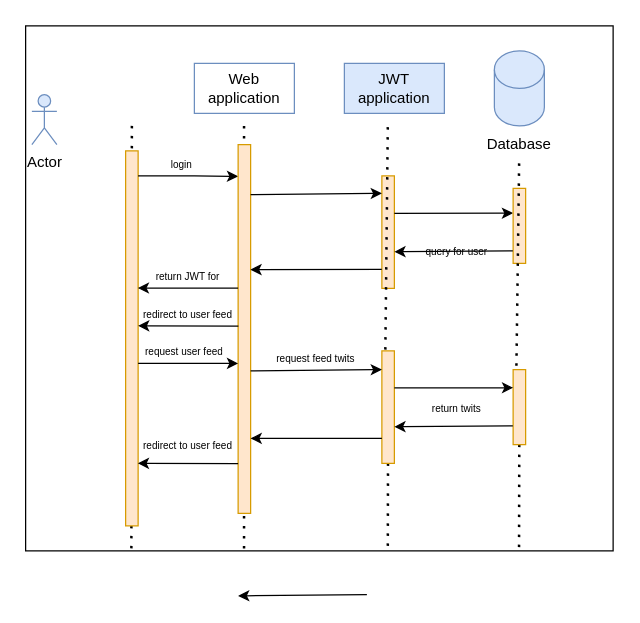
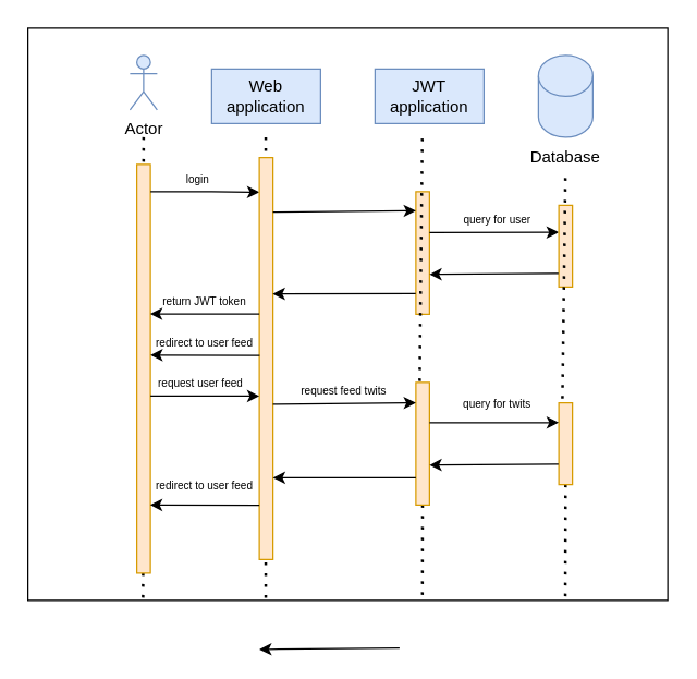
- <mxCell id="9" value="Web application" style="rounded=0;whiteSpace=wrap;html=1;fillColor=#ffffff;strokeColor=#6c8ebf;" vertex="1" parent="1"><mxGeometry x="155" y="50" width="80" height="40" as="geometry" /></mxCell>
+ <mxCell id="9" value="Web application" style="rounded=0;whiteSpace=wrap;html=1;fillColor=#dae8fc;strokeColor=#6c8ebf;" vertex="1" parent="1"><mxGeometry x="155" y="50" width="80" height="40" as="geometry" /></mxCell>
- <mxCell id="7" value="Actor" style="shape=umlActor;verticalLabelPosition=bottom;verticalAlign=top;html=1;outlineConnect=0;fillColor=#dae8fc;strokeColor=#6c8ebf;" vertex="1" parent="1"><mxGeometry x="25" y="75" width="20" height="40" as="geometry" /></mxCell>
+ <mxCell id="7" value="Actor" style="shape=umlActor;verticalLabelPosition=bottom;verticalAlign=top;html=1;outlineConnect=0;fillColor=#dae8fc;strokeColor=#6c8ebf;" vertex="1" parent="1"><mxGeometry x="95" y="40" width="20" height="40" as="geometry" /></mxCell>
- <mxCell id="20" value="&lt;font style=&quot;font-size: 8px;&quot;&gt;query for user&lt;/font&gt;" style="text;html=1;align=center;verticalAlign=middle;whiteSpace=wrap;rounded=0;" vertex="1" parent="1"><mxGeometry x="335" y="185" width="60" height="30" as="geometry" /></mxCell>
+ <mxCell id="20" value="&lt;font style=&quot;font-size: 8px;&quot;&gt;query for user&lt;/font&gt;" style="text;html=1;align=center;verticalAlign=middle;whiteSpace=wrap;rounded=0;" vertex="1" parent="1"><mxGeometry x="335" y="145" width="60" height="30" as="geometry" /></mxCell>
- <mxCell id="23" value="&lt;font style=&quot;font-size: 8px;&quot;&gt;return JWT for&lt;/font&gt;" style="text;html=1;align=center;verticalAlign=middle;whiteSpace=wrap;rounded=0;" vertex="1" parent="1"><mxGeometry x="115" y="205" width="70" height="30" as="geometry" /></mxCell>
+ <mxCell id="23" value="&lt;font style=&quot;font-size: 8px;&quot;&gt;return JWT token&lt;/font&gt;" style="text;html=1;align=center;verticalAlign=middle;whiteSpace=wrap;rounded=0;" vertex="1" parent="1"><mxGeometry x="115" y="205" width="70" height="30" as="geometry" /></mxCell>
+ <mxCell id="36" value="&lt;font style=&quot;font-size: 8px;&quot;&gt;query for twits&lt;/font&gt;" style="text;html=1;align=center;verticalAlign=middle;whiteSpace=wrap;rounded=0;" vertex="1" parent="1"><mxGeometry x="335" y="280" width="60" height="30" as="geometry" /></mxCell>
- <mxCell id="38" value="&lt;font style=&quot;font-size: 8px;&quot;&gt;return twits&lt;/font&gt;" style="text;html=1;align=center;verticalAlign=middle;whiteSpace=wrap;rounded=0;" vertex="1" parent="1"><mxGeometry x="335" y="310" width="60" height="30" as="geometry" /></mxCell>
